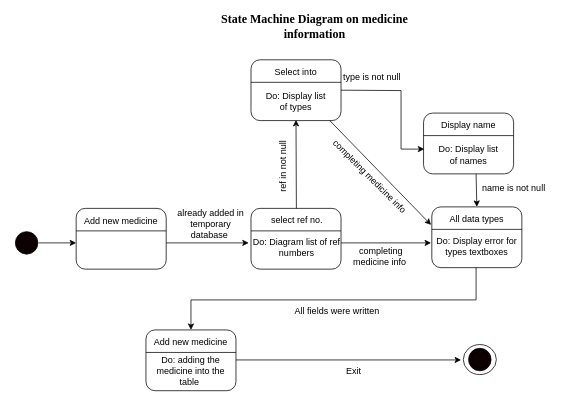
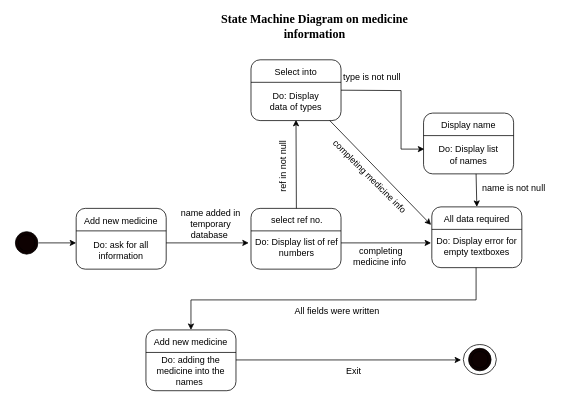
- <mxCell id="19" value="Do: Display list of types" style="text;html=1;strokeColor=none;fillColor=none;align=center;verticalAlign=middle;whiteSpace=wrap;rounded=0;labelBackgroundColor=none;" vertex="1" parent="1"><mxGeometry x="349" y="120" width="90" height="30" as="geometry" /></mxCell>
+ <mxCell id="19" value="Do: Display data of types" style="text;html=1;strokeColor=none;fillColor=none;align=center;verticalAlign=middle;whiteSpace=wrap;rounded=0;labelBackgroundColor=none;" vertex="1" parent="1"><mxGeometry x="349" y="120" width="90" height="30" as="geometry" /></mxCell>
- <mxCell id="32" value="All data types" style="text;html=1;strokeColor=none;fillColor=none;align=center;verticalAlign=middle;whiteSpace=wrap;rounded=0;" vertex="1" parent="1"><mxGeometry x="580" y="282" width="110" height="20" as="geometry" /></mxCell>
+ <mxCell id="32" value="All data required" style="text;html=1;strokeColor=none;fillColor=none;align=center;verticalAlign=middle;whiteSpace=wrap;rounded=0;" vertex="1" parent="1"><mxGeometry x="580" y="282" width="110" height="20" as="geometry" /></mxCell>
- <mxCell id="8" value="already added in temporary database&amp;nbsp;" style="text;html=1;strokeColor=none;fillColor=none;align=center;verticalAlign=middle;whiteSpace=wrap;rounded=0;labelBackgroundColor=none;" vertex="1" parent="1"><mxGeometry x="234" y="283" width="93" height="30" as="geometry" /></mxCell>
+ <mxCell id="8" value="name added in temporary database&amp;nbsp;" style="text;html=1;strokeColor=none;fillColor=none;align=center;verticalAlign=middle;whiteSpace=wrap;rounded=0;labelBackgroundColor=none;" vertex="1" parent="1"><mxGeometry x="234" y="283" width="93" height="30" as="geometry" /></mxCell>
- <mxCell id="33" value="Do: Display error for types textboxes" style="text;html=1;strokeColor=none;fillColor=none;align=center;verticalAlign=middle;whiteSpace=wrap;rounded=0;labelBackgroundColor=none;" vertex="1" parent="1"><mxGeometry x="573" y="313" width="124" height="30" as="geometry" /></mxCell>
+ <mxCell id="33" value="Do: Display error for empty textboxes" style="text;html=1;strokeColor=none;fillColor=none;align=center;verticalAlign=middle;whiteSpace=wrap;rounded=0;labelBackgroundColor=none;" vertex="1" parent="1"><mxGeometry x="573" y="313" width="124" height="30" as="geometry" /></mxCell>
- <mxCell id="13" value="Do: Diagram list of ref numbers" style="text;html=1;strokeColor=none;fillColor=none;align=center;verticalAlign=middle;whiteSpace=wrap;rounded=0;labelBackgroundColor=none;" vertex="1" parent="1"><mxGeometry x="332" y="314" width="126" height="30" as="geometry" /></mxCell>
+ <mxCell id="13" value="Do: Display list of ref numbers" style="text;html=1;strokeColor=none;fillColor=none;align=center;verticalAlign=middle;whiteSpace=wrap;rounded=0;labelBackgroundColor=none;" vertex="1" parent="1"><mxGeometry x="332" y="314" width="126" height="30" as="geometry" /></mxCell>
+ <mxCell id="6" value="Do: ask for all information" style="text;html=1;strokeColor=none;fillColor=none;align=center;verticalAlign=middle;whiteSpace=wrap;rounded=0;labelBackgroundColor=none;" vertex="1" parent="1"><mxGeometry x="116" y="318" width="90" height="30" as="geometry" /></mxCell>
- <mxCell id="43" value="Do: adding the medicine into the table&amp;nbsp;" style="text;html=1;strokeColor=none;fillColor=none;align=center;verticalAlign=middle;whiteSpace=wrap;rounded=0;labelBackgroundColor=none;" vertex="1" parent="1"><mxGeometry x="194" y="479" width="120" height="30" as="geometry" /></mxCell>
+ <mxCell id="43" value="Do: adding the medicine into the names&amp;nbsp;" style="text;html=1;strokeColor=none;fillColor=none;align=center;verticalAlign=middle;whiteSpace=wrap;rounded=0;labelBackgroundColor=none;" vertex="1" parent="1"><mxGeometry x="194" y="479" width="120" height="30" as="geometry" /></mxCell>
